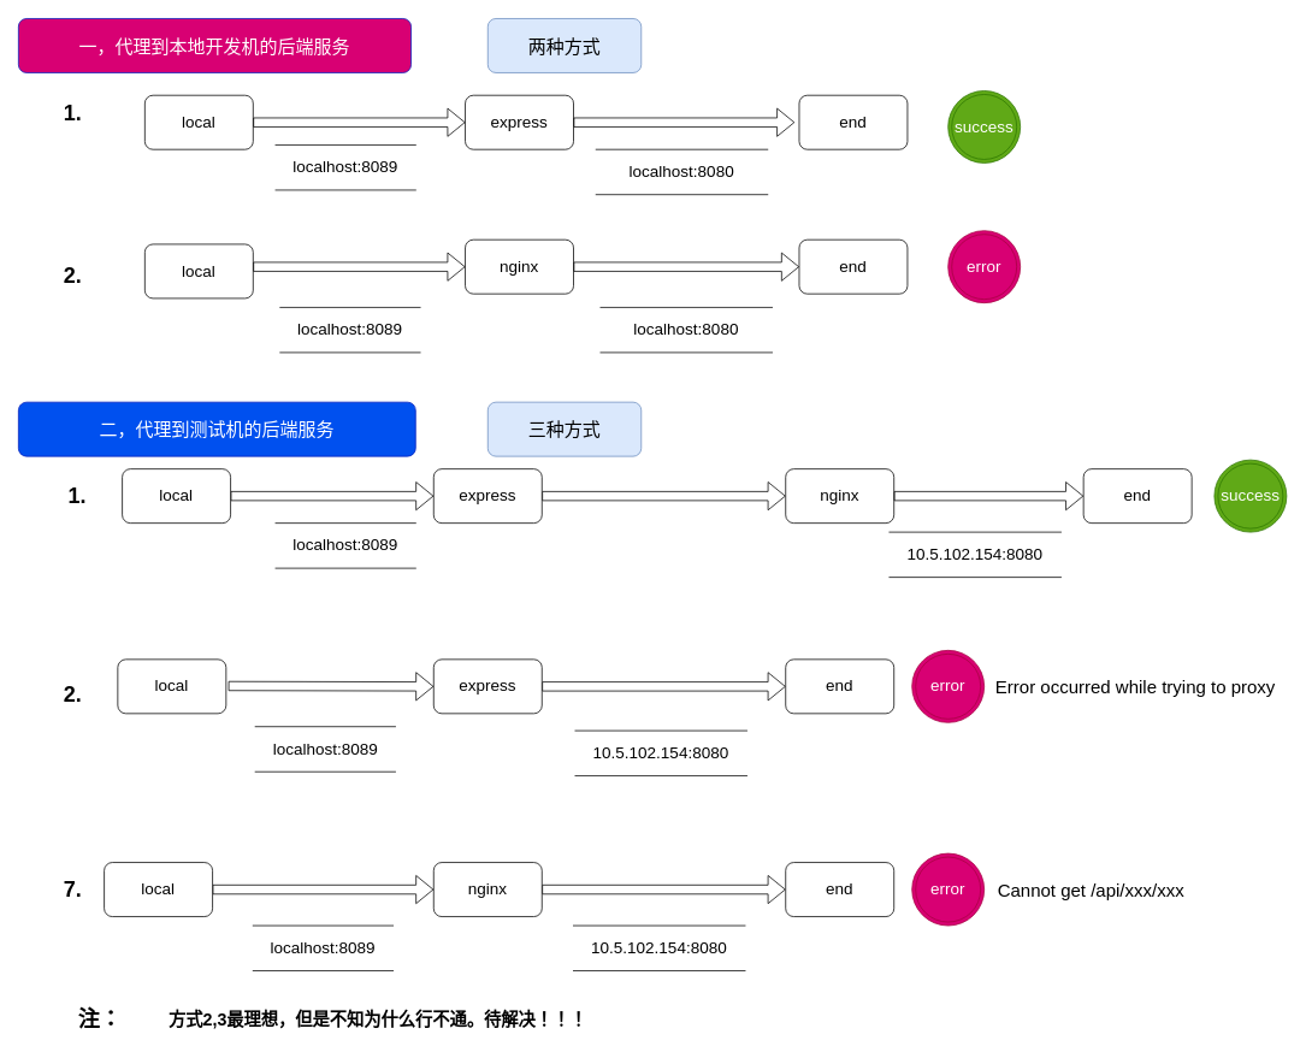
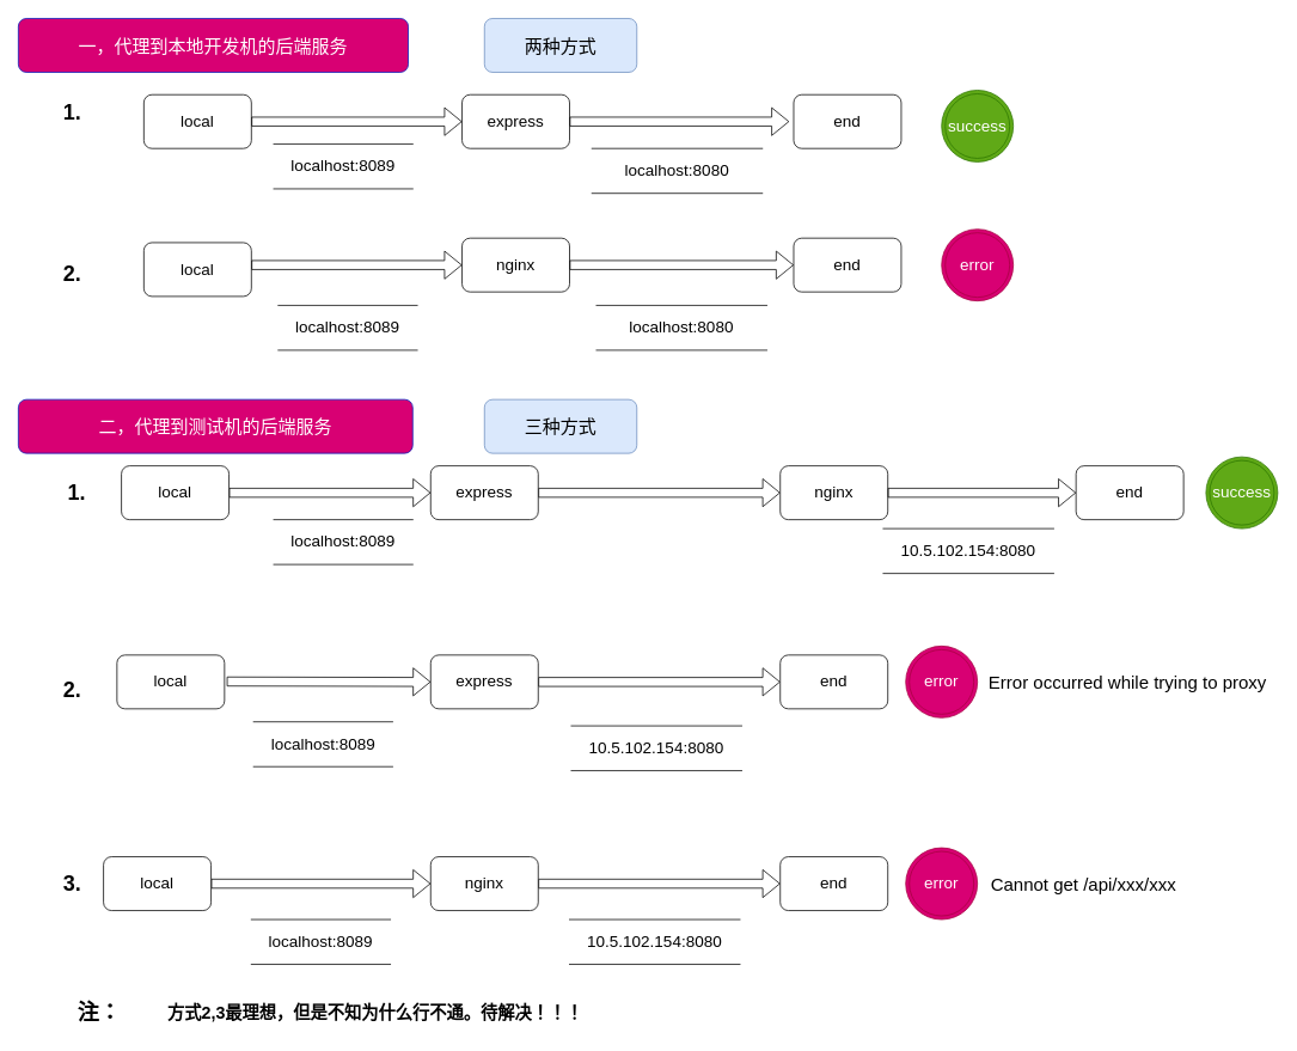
- <mxCell id="5" value="二，代理到测试机的后端服务" style="rounded=1;whiteSpace=wrap;html=1;fillColor=#0050ef;strokeColor=#001DBC;fontSize=20;fontColor=#ffffff;" parent="1" vertex="1"><mxGeometry x="20" y="445" width="440" height="60" as="geometry" /></mxCell>
+ <mxCell id="5" value="二，代理到测试机的后端服务" style="rounded=1;whiteSpace=wrap;html=1;fillColor=#d80073;strokeColor=#001DBC;fontSize=20;fontColor=#ffffff;" parent="1" vertex="1"><mxGeometry x="20" y="445" width="440" height="60" as="geometry" /></mxCell>
- <mxCell id="11" value="7." style="text;strokeColor=none;fillColor=none;html=1;fontSize=24;fontStyle=1;verticalAlign=middle;align=center;" parent="1" vertex="1"><mxGeometry x="30" y="965" width="100" height="40" as="geometry" /></mxCell>
+ <mxCell id="11" value="3." style="text;strokeColor=none;fillColor=none;html=1;fontSize=24;fontStyle=1;verticalAlign=middle;align=center;" parent="1" vertex="1"><mxGeometry x="30" y="965" width="100" height="40" as="geometry" /></mxCell>
